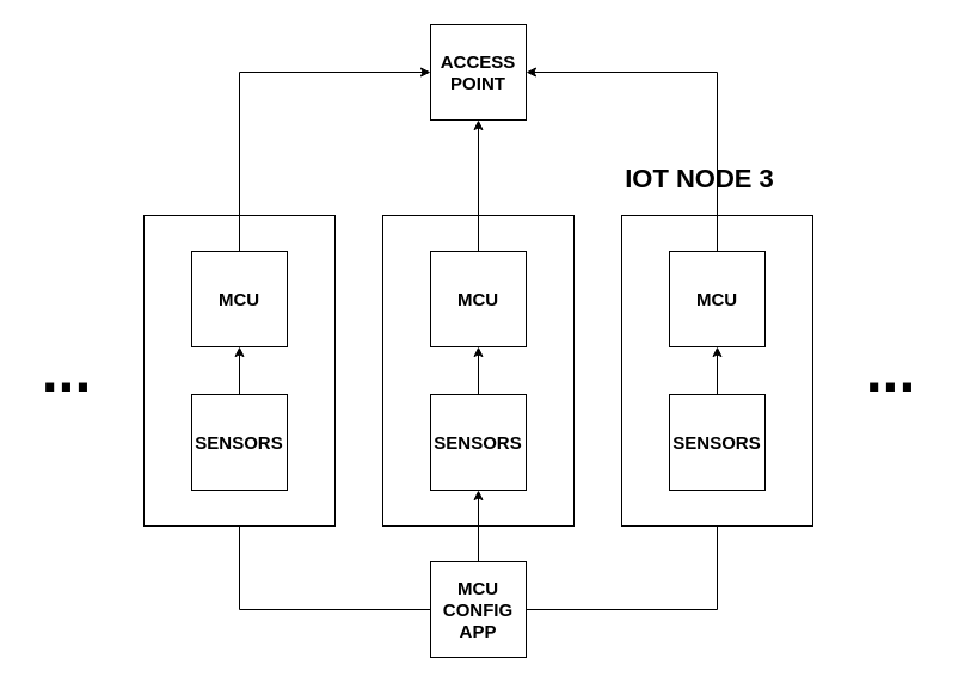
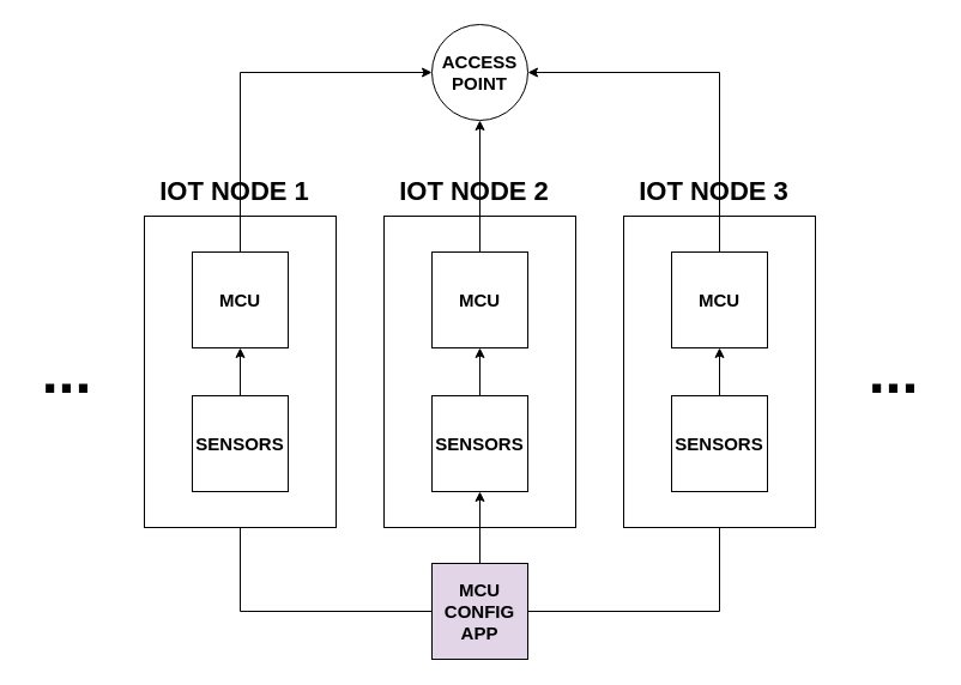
- <mxCell id="7" value="ACCESS POINT" style="whiteSpace=wrap;html=1;aspect=fixed;fontStyle=1;fontSize=15;" parent="1" vertex="1"><mxGeometry x="360" y="20" width="80" height="80" as="geometry" /></mxCell>
+ <mxCell id="7" value="ACCESS POINT" style="ellipse;whiteSpace=wrap;html=1;aspect=fixed;fontStyle=1;fontSize=15;" parent="1" vertex="1"><mxGeometry x="360" y="20" width="80" height="80" as="geometry" /></mxCell>
- <mxCell id="22" value="IOT NODE 3" style="text;html=1;align=center;verticalAlign=middle;resizable=0;points=[];autosize=1;strokeColor=none;fillColor=none;fontStyle=1;fontSize=22;" vertex="1" parent="1"><mxGeometry x="510" y="130" width="150" height="40" as="geometry" /></mxCell>
+ <mxCell id="22" value="IOT NODE 3" style="text;html=1;align=center;verticalAlign=middle;resizable=0;points=[];autosize=1;strokeColor=none;fillColor=none;fontStyle=1;fontSize=22;" vertex="1" parent="1"><mxGeometry x="520" y="140" width="150" height="40" as="geometry" /></mxCell>
+ <mxCell id="14" value="IOT NODE 1" style="text;html=1;align=center;verticalAlign=middle;resizable=0;points=[];autosize=1;strokeColor=none;fillColor=none;fontStyle=1;fontSize=22;" parent="1" vertex="1"><mxGeometry x="120" y="140" width="150" height="40" as="geometry" /></mxCell>
+ <mxCell id="8" value="IOT NODE 2" style="text;html=1;align=center;verticalAlign=middle;resizable=0;points=[];autosize=1;strokeColor=none;fillColor=none;fontStyle=1;fontSize=22;" parent="1" vertex="1"><mxGeometry x="320" y="140" width="150" height="40" as="geometry" /></mxCell>
- <mxCell id="6" value="MCU&lt;br&gt;CONFIG&lt;br&gt;APP" style="whiteSpace=wrap;html=1;aspect=fixed;fontStyle=1;fontSize=15;" parent="1" vertex="1"><mxGeometry x="360" y="470" width="80" height="80" as="geometry" /></mxCell>
+ <mxCell id="6" value="MCU&lt;br&gt;CONFIG&lt;br&gt;APP" style="whiteSpace=wrap;html=1;aspect=fixed;fontStyle=1;fontSize=15;fillColor=#e1d5e7;" parent="1" vertex="1"><mxGeometry x="360" y="470" width="80" height="80" as="geometry" /></mxCell>
